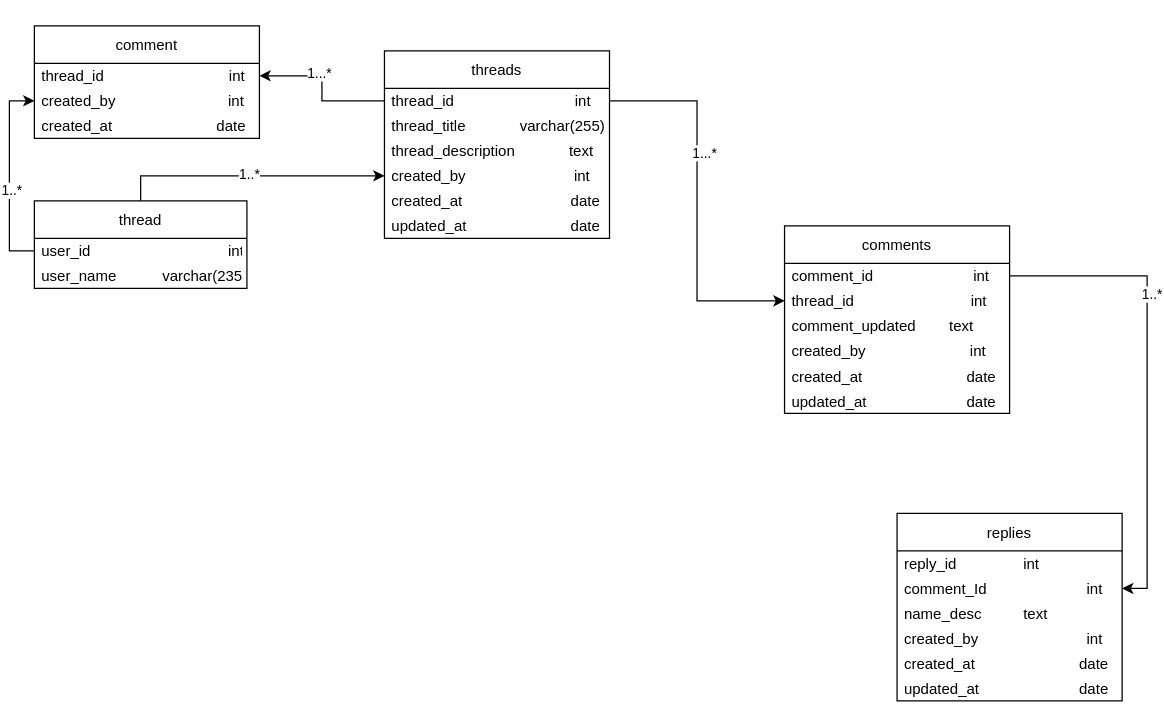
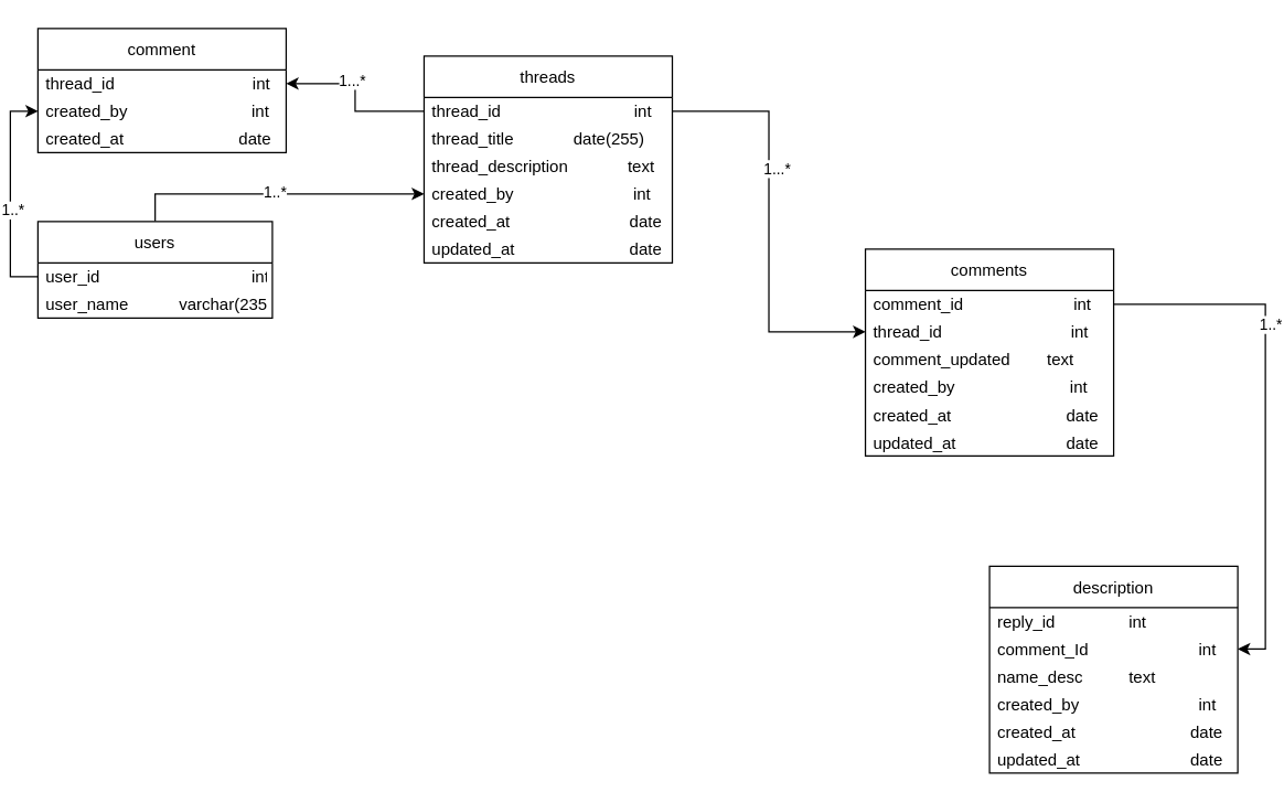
- <mxCell id="9" value="thread_title             varchar(255)" style="text;strokeColor=none;fillColor=none;align=left;verticalAlign=middle;spacingLeft=4;spacingRight=4;overflow=hidden;points=[[0,0.5],[1,0.5]];portConstraint=eastwest;rotatable=0;" vertex="1" parent="7"><mxGeometry y="50" width="180" height="20" as="geometry" /></mxCell>
+ <mxCell id="9" value="thread_title             date(255)" style="text;strokeColor=none;fillColor=none;align=left;verticalAlign=middle;spacingLeft=4;spacingRight=4;overflow=hidden;points=[[0,0.5],[1,0.5]];portConstraint=eastwest;rotatable=0;" vertex="1" parent="7"><mxGeometry y="50" width="180" height="20" as="geometry" /></mxCell>
- <mxCell id="4" value="thread" style="swimlane;fontStyle=0;childLayout=stackLayout;horizontal=1;startSize=30;horizontalStack=0;resizeParent=1;resizeParentMax=0;resizeLast=0;collapsible=1;marginBottom=0;" vertex="1" parent="1"><mxGeometry x="20" y="160" width="170" height="70" as="geometry" /></mxCell>
+ <mxCell id="4" value="users" style="swimlane;fontStyle=0;childLayout=stackLayout;horizontal=1;startSize=30;horizontalStack=0;resizeParent=1;resizeParentMax=0;resizeLast=0;collapsible=1;marginBottom=0;" vertex="1" parent="1"><mxGeometry x="20" y="160" width="170" height="70" as="geometry" /></mxCell>
- <mxCell id="21" value="replies" style="swimlane;fontStyle=0;childLayout=stackLayout;horizontal=1;startSize=30;horizontalStack=0;resizeParent=1;resizeParentMax=0;resizeLast=0;collapsible=1;marginBottom=0;" vertex="1" parent="1"><mxGeometry x="710" y="410" width="180" height="150" as="geometry" /></mxCell>
+ <mxCell id="21" value="description" style="swimlane;fontStyle=0;childLayout=stackLayout;horizontal=1;startSize=30;horizontalStack=0;resizeParent=1;resizeParentMax=0;resizeLast=0;collapsible=1;marginBottom=0;" vertex="1" parent="1"><mxGeometry x="710" y="410" width="180" height="150" as="geometry" /></mxCell>
